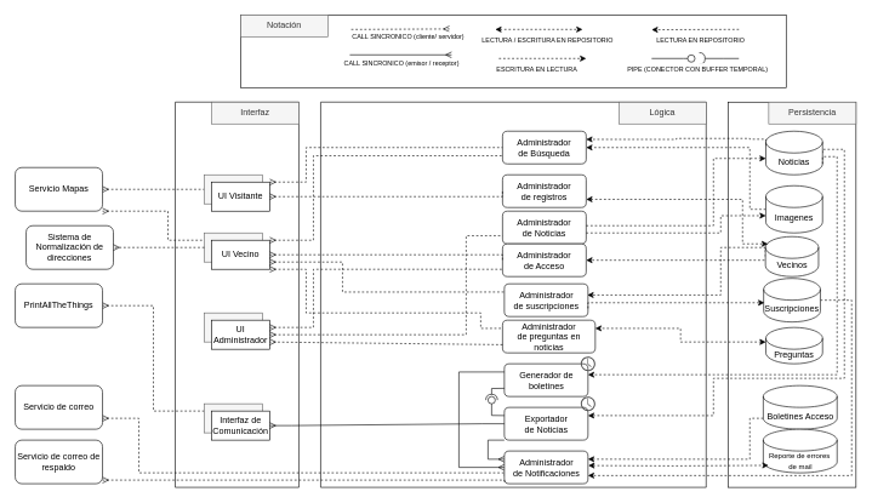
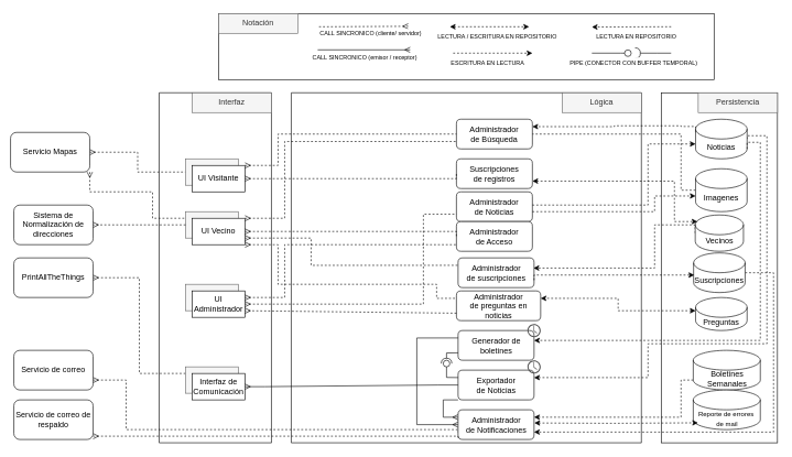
- <mxCell id="51" style="edgeStyle=orthogonalEdgeStyle;rounded=0;orthogonalLoop=1;jettySize=auto;html=1;exitX=0;exitY=0.5;exitDx=0;exitDy=0;exitPerimeter=0;entryX=1;entryY=0.5;entryDx=0;entryDy=0;dashed=1;" edge="1" parent="1" source="52" target="27"><mxGeometry relative="1" as="geometry"><Array as="points"><mxPoint x="1030" y="288" /><mxPoint x="1030" y="203" /></Array></mxGeometry></mxCell>
+ <mxCell id="51" style="edgeStyle=orthogonalEdgeStyle;rounded=0;orthogonalLoop=1;jettySize=auto;html=1;exitX=0;exitY=0.5;exitDx=0;exitDy=0;exitPerimeter=0;entryX=1;entryY=0.5;entryDx=0;entryDy=0;dashed=1;endArrow=none;" edge="1" parent="1" source="52" target="27"><mxGeometry relative="1" as="geometry"><Array as="points"><mxPoint x="1030" y="288" /><mxPoint x="1030" y="203" /></Array></mxGeometry></mxCell>
- <mxCell id="14" value="Servicio Mapas" style="rounded=1;whiteSpace=wrap;html=1;" vertex="1" parent="1"><mxGeometry x="20" y="230" width="120" height="60" as="geometry" /></mxCell>
+ <mxCell id="14" value="Servicio Mapas" style="rounded=1;whiteSpace=wrap;html=1;" vertex="1" parent="1"><mxGeometry x="15" y="200" width="120" height="60" as="geometry" /></mxCell>
- <mxCell id="26" value="Administrador&lt;br&gt;&lt;div&gt;de registros&lt;/div&gt;" style="rounded=1;whiteSpace=wrap;html=1;" vertex="1" parent="17"><mxGeometry x="250" y="100" width="115" height="45" as="geometry" /></mxCell>
+ <mxCell id="26" value="Suscripciones&lt;br&gt;&lt;div&gt;de registros&lt;/div&gt;" style="rounded=1;whiteSpace=wrap;html=1;" vertex="1" parent="17"><mxGeometry x="250" y="100" width="115" height="45" as="geometry" /></mxCell>
- <mxCell id="11" value="Sistema de&lt;div&gt;Normalización de direcciones&lt;/div&gt;" style="rounded=1;whiteSpace=wrap;html=1;" vertex="1" parent="1"><mxGeometry x="35" y="310" width="120" height="60" as="geometry" /></mxCell>
+ <mxCell id="11" value="Sistema de&lt;div&gt;Normalización de direcciones&lt;/div&gt;" style="rounded=1;whiteSpace=wrap;html=1;" vertex="1" parent="1"><mxGeometry x="20" y="310" width="120" height="60" as="geometry" /></mxCell>
- <mxCell id="47" style="edgeStyle=orthogonalEdgeStyle;rounded=0;orthogonalLoop=1;jettySize=auto;html=1;exitX=0.145;exitY=1;exitDx=0;exitDy=-4.35;exitPerimeter=0;dashed=1;entryX=1;entryY=0.5;entryDx=0;entryDy=0;" edge="1" parent="1" source="48" target="34"><mxGeometry relative="1" as="geometry"><mxPoint x="625" y="349" as="targetPoint" /><Array as="points"><mxPoint x="1062" y="358" /></Array></mxGeometry></mxCell>
- <mxCell id="4" value="Boletines Acceso" style="shape=cylinder3;whiteSpace=wrap;html=1;boundedLbl=1;backgroundOutline=1;size=15;" vertex="1" parent="1"><mxGeometry x="1048.5" y="530" width="101.5" height="60" as="geometry" /></mxCell>
+ <mxCell id="4" value="Boletines Semanales" style="shape=cylinder3;whiteSpace=wrap;html=1;boundedLbl=1;backgroundOutline=1;size=15;" vertex="1" parent="1"><mxGeometry x="1048.5" y="530" width="101.5" height="60" as="geometry" /></mxCell>
